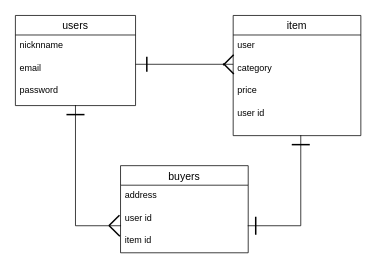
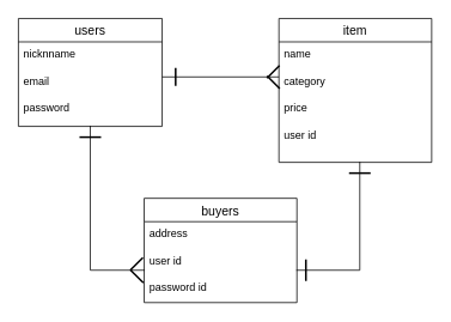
- <mxCell id="7" value="user" style="text;strokeColor=none;fillColor=none;spacingLeft=4;spacingRight=4;overflow=hidden;rotatable=0;points=[[0,0.5],[1,0.5]];portConstraint=eastwest;fontSize=12;" vertex="1" parent="6"><mxGeometry y="26" width="170" height="30" as="geometry" /></mxCell>
+ <mxCell id="7" value="name" style="text;strokeColor=none;fillColor=none;spacingLeft=4;spacingRight=4;overflow=hidden;rotatable=0;points=[[0,0.5],[1,0.5]];portConstraint=eastwest;fontSize=12;" vertex="1" parent="6"><mxGeometry y="26" width="170" height="30" as="geometry" /></mxCell>
- <mxCell id="18" value="item id" style="text;strokeColor=none;fillColor=none;spacingLeft=4;spacingRight=4;overflow=hidden;rotatable=0;points=[[0,0.5],[1,0.5]];portConstraint=eastwest;fontSize=12;" vertex="1" parent="15"><mxGeometry y="86" width="170" height="30" as="geometry" /></mxCell>
+ <mxCell id="18" value="password id" style="text;strokeColor=none;fillColor=none;spacingLeft=4;spacingRight=4;overflow=hidden;rotatable=0;points=[[0,0.5],[1,0.5]];portConstraint=eastwest;fontSize=12;" vertex="1" parent="15"><mxGeometry y="86" width="170" height="30" as="geometry" /></mxCell>
